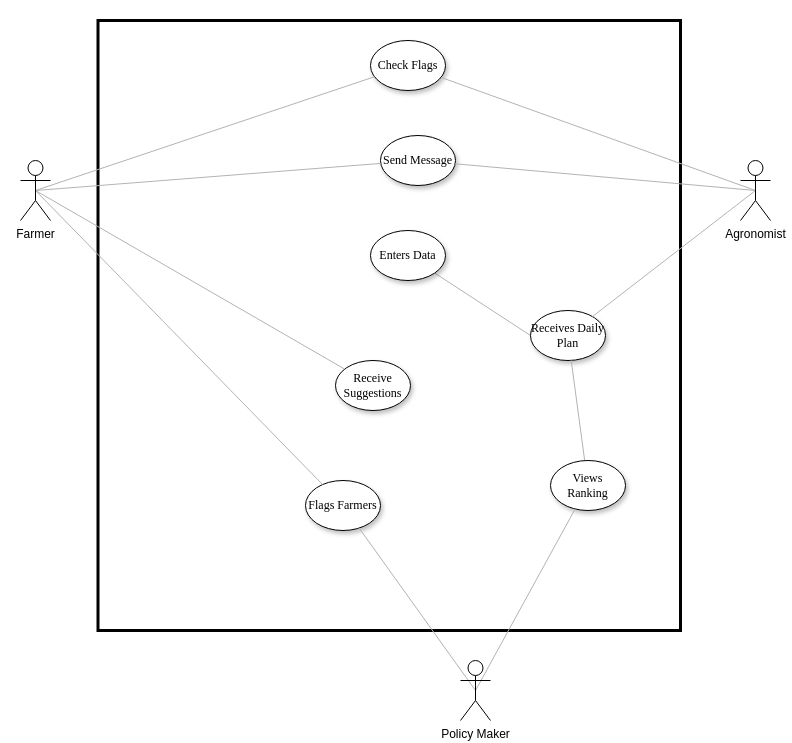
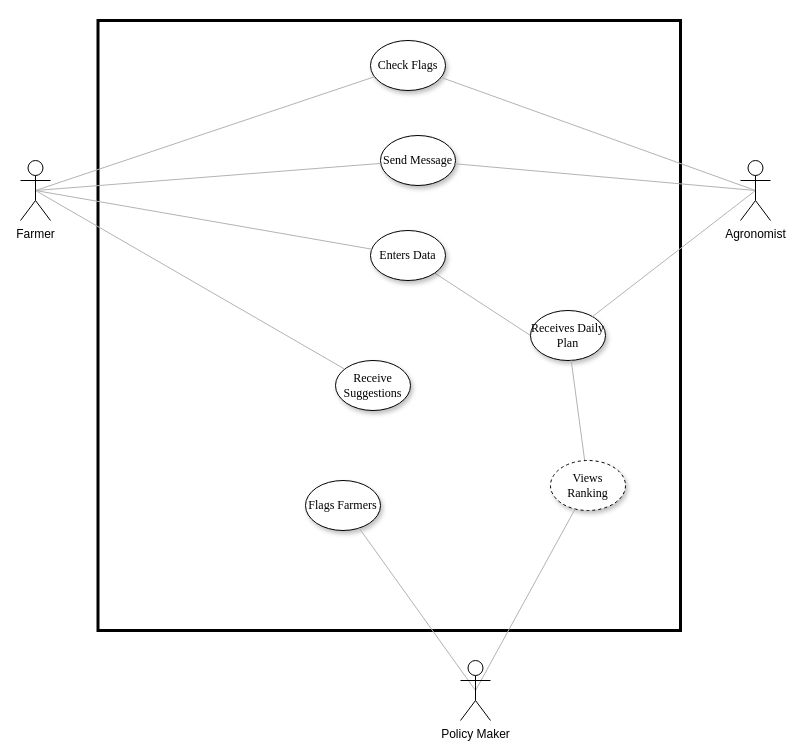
- <mxCell id="18" style="edgeStyle=none;rounded=1;orthogonalLoop=1;jettySize=auto;html=1;exitX=0.5;exitY=0.5;exitDx=0;exitDy=0;exitPerimeter=0;endArrow=none;endFill=0;strokeColor=#B3B3B3;" edge="1" parent="1" source="20" target="9"><mxGeometry relative="1" as="geometry" /></mxCell>
+ <mxCell id="18" style="edgeStyle=none;rounded=1;orthogonalLoop=1;jettySize=auto;html=1;exitX=0.5;exitY=0.5;exitDx=0;exitDy=0;exitPerimeter=0;endArrow=none;endFill=0;strokeColor=#B3B3B3;" edge="1" parent="1" source="20" target="10"><mxGeometry relative="1" as="geometry" /></mxCell>
- <mxCell id="7" value="Views Ranking" style="ellipse;whiteSpace=wrap;html=1;rounded=0;shadow=1;comic=0;labelBackgroundColor=none;strokeWidth=1;fontFamily=Verdana;fontSize=12;align=center;" parent="1" vertex="1"><mxGeometry x="550" y="460" width="75" height="50" as="geometry" /></mxCell>
+ <mxCell id="7" value="Views Ranking" style="ellipse;whiteSpace=wrap;html=1;rounded=0;shadow=1;comic=0;labelBackgroundColor=none;strokeWidth=1;fontFamily=Verdana;fontSize=12;align=center;dashed=1;" parent="1" vertex="1"><mxGeometry x="550" y="460" width="75" height="50" as="geometry" /></mxCell>
